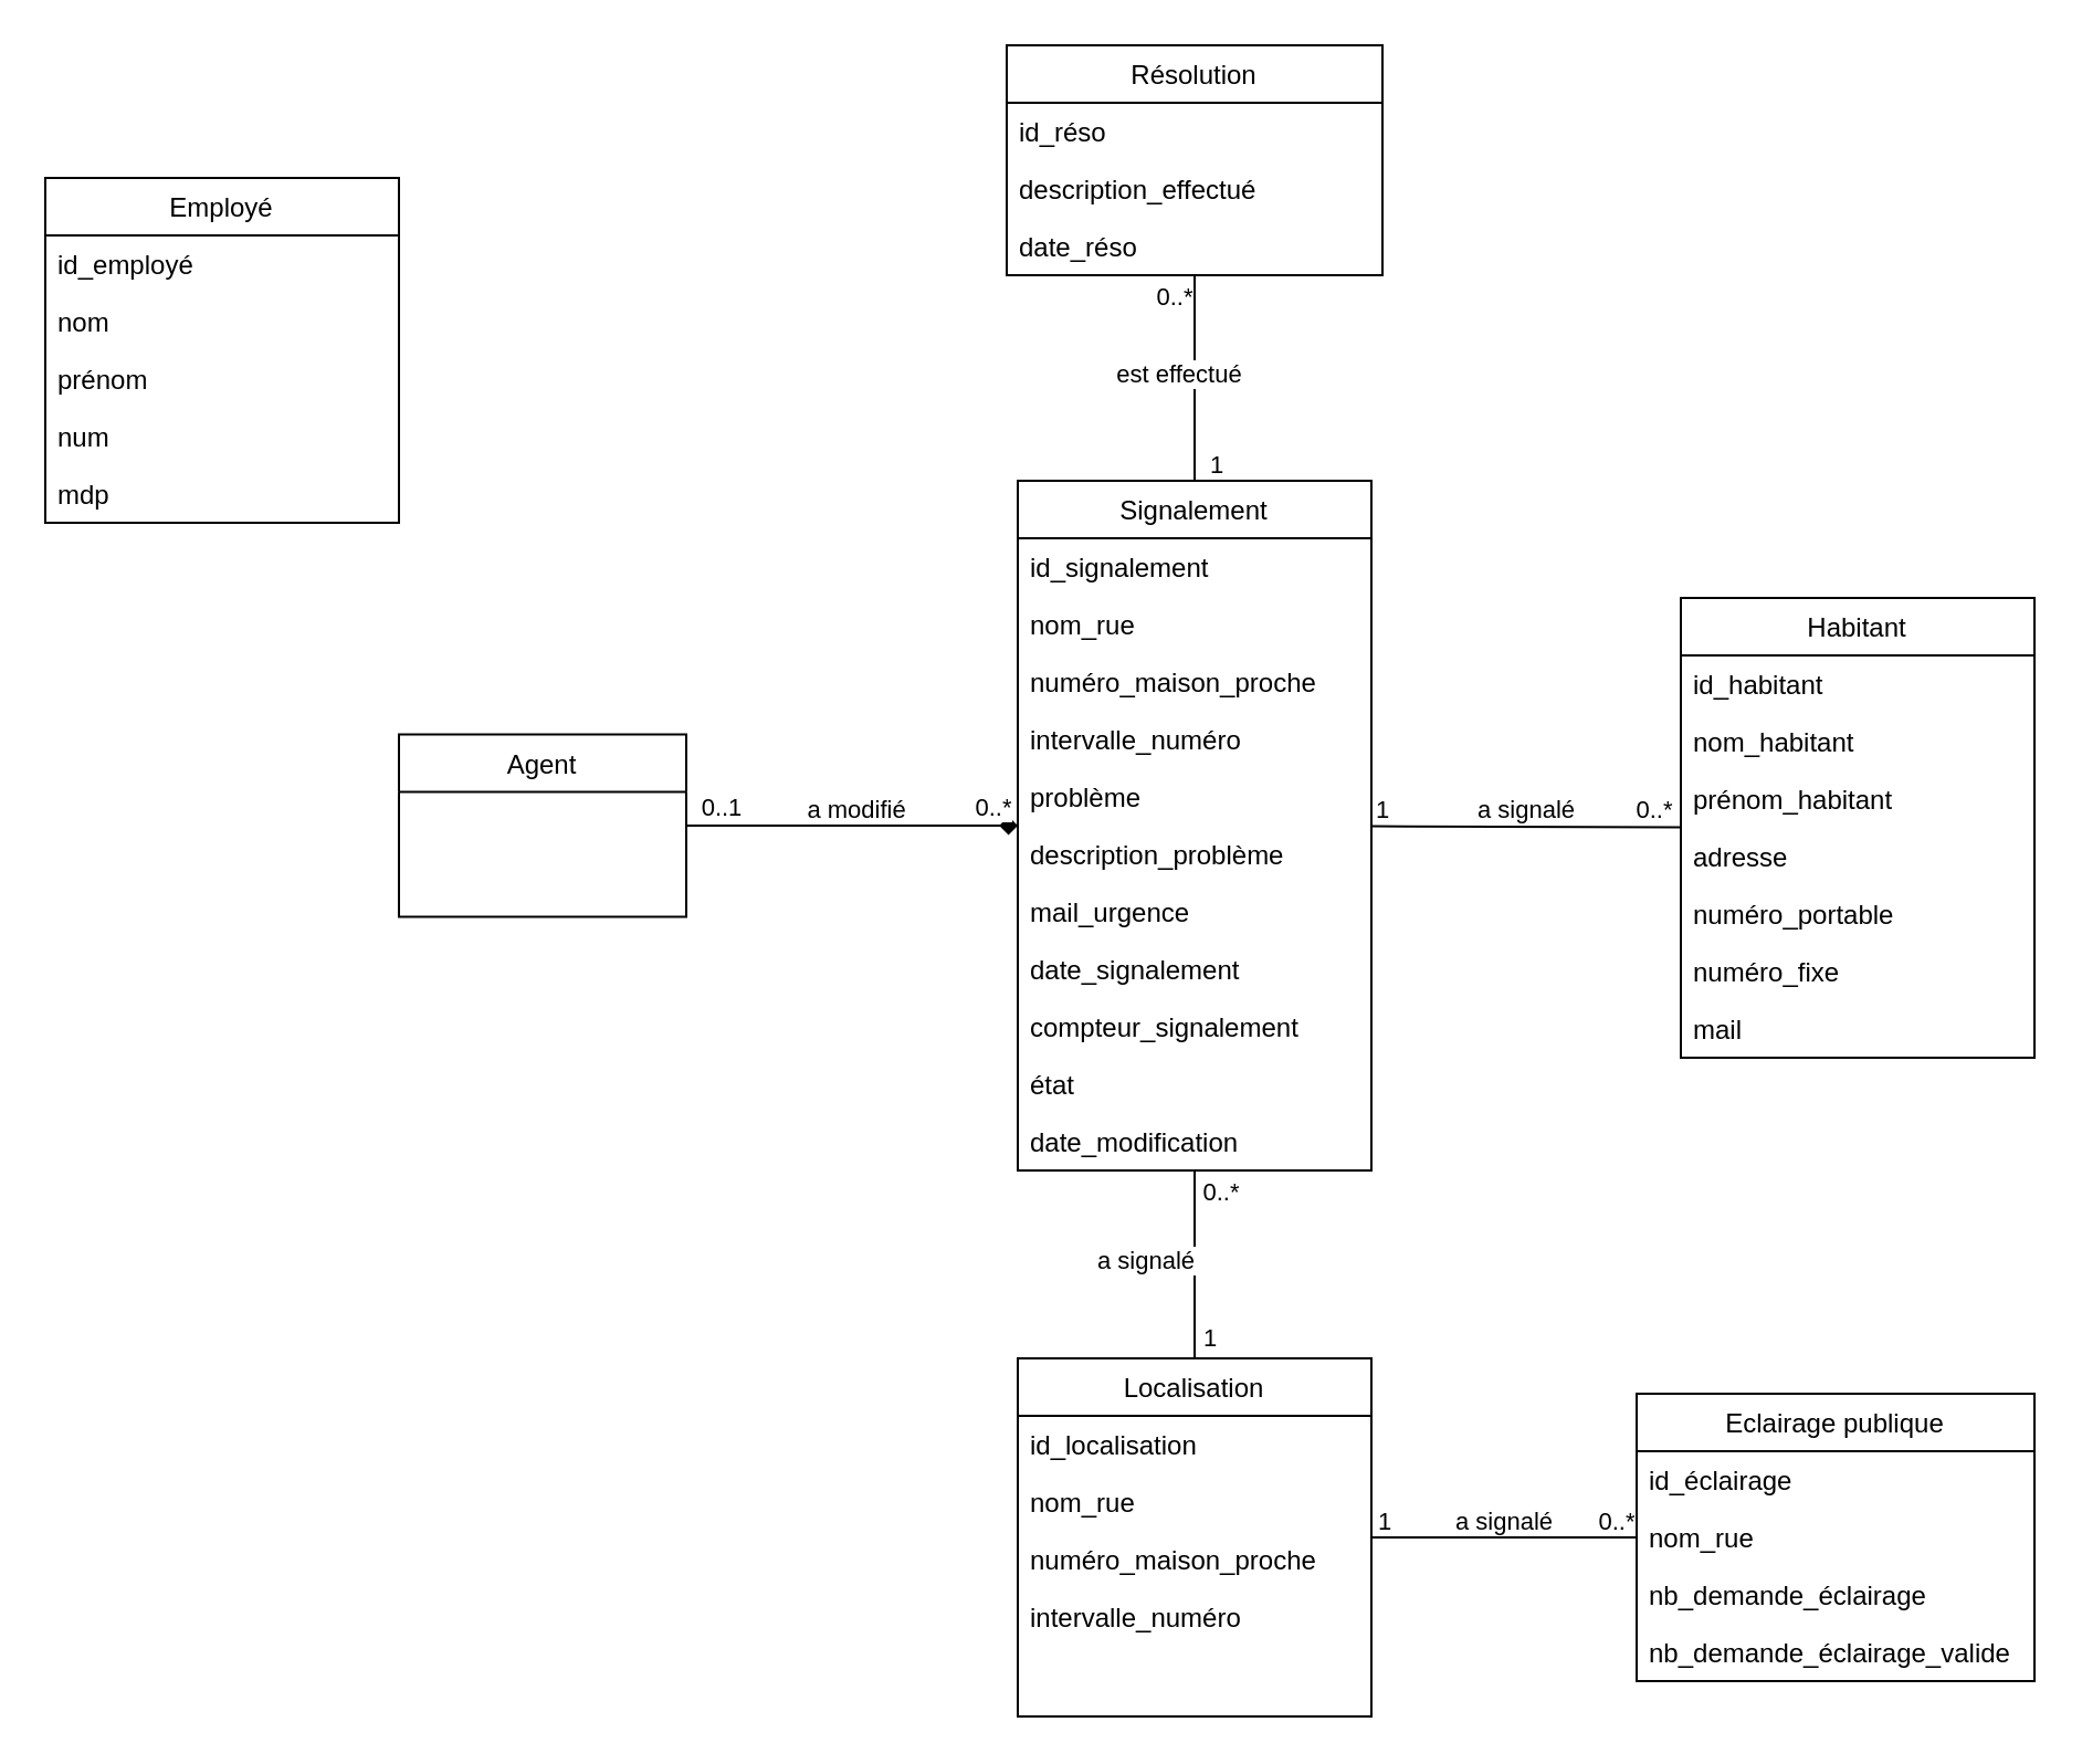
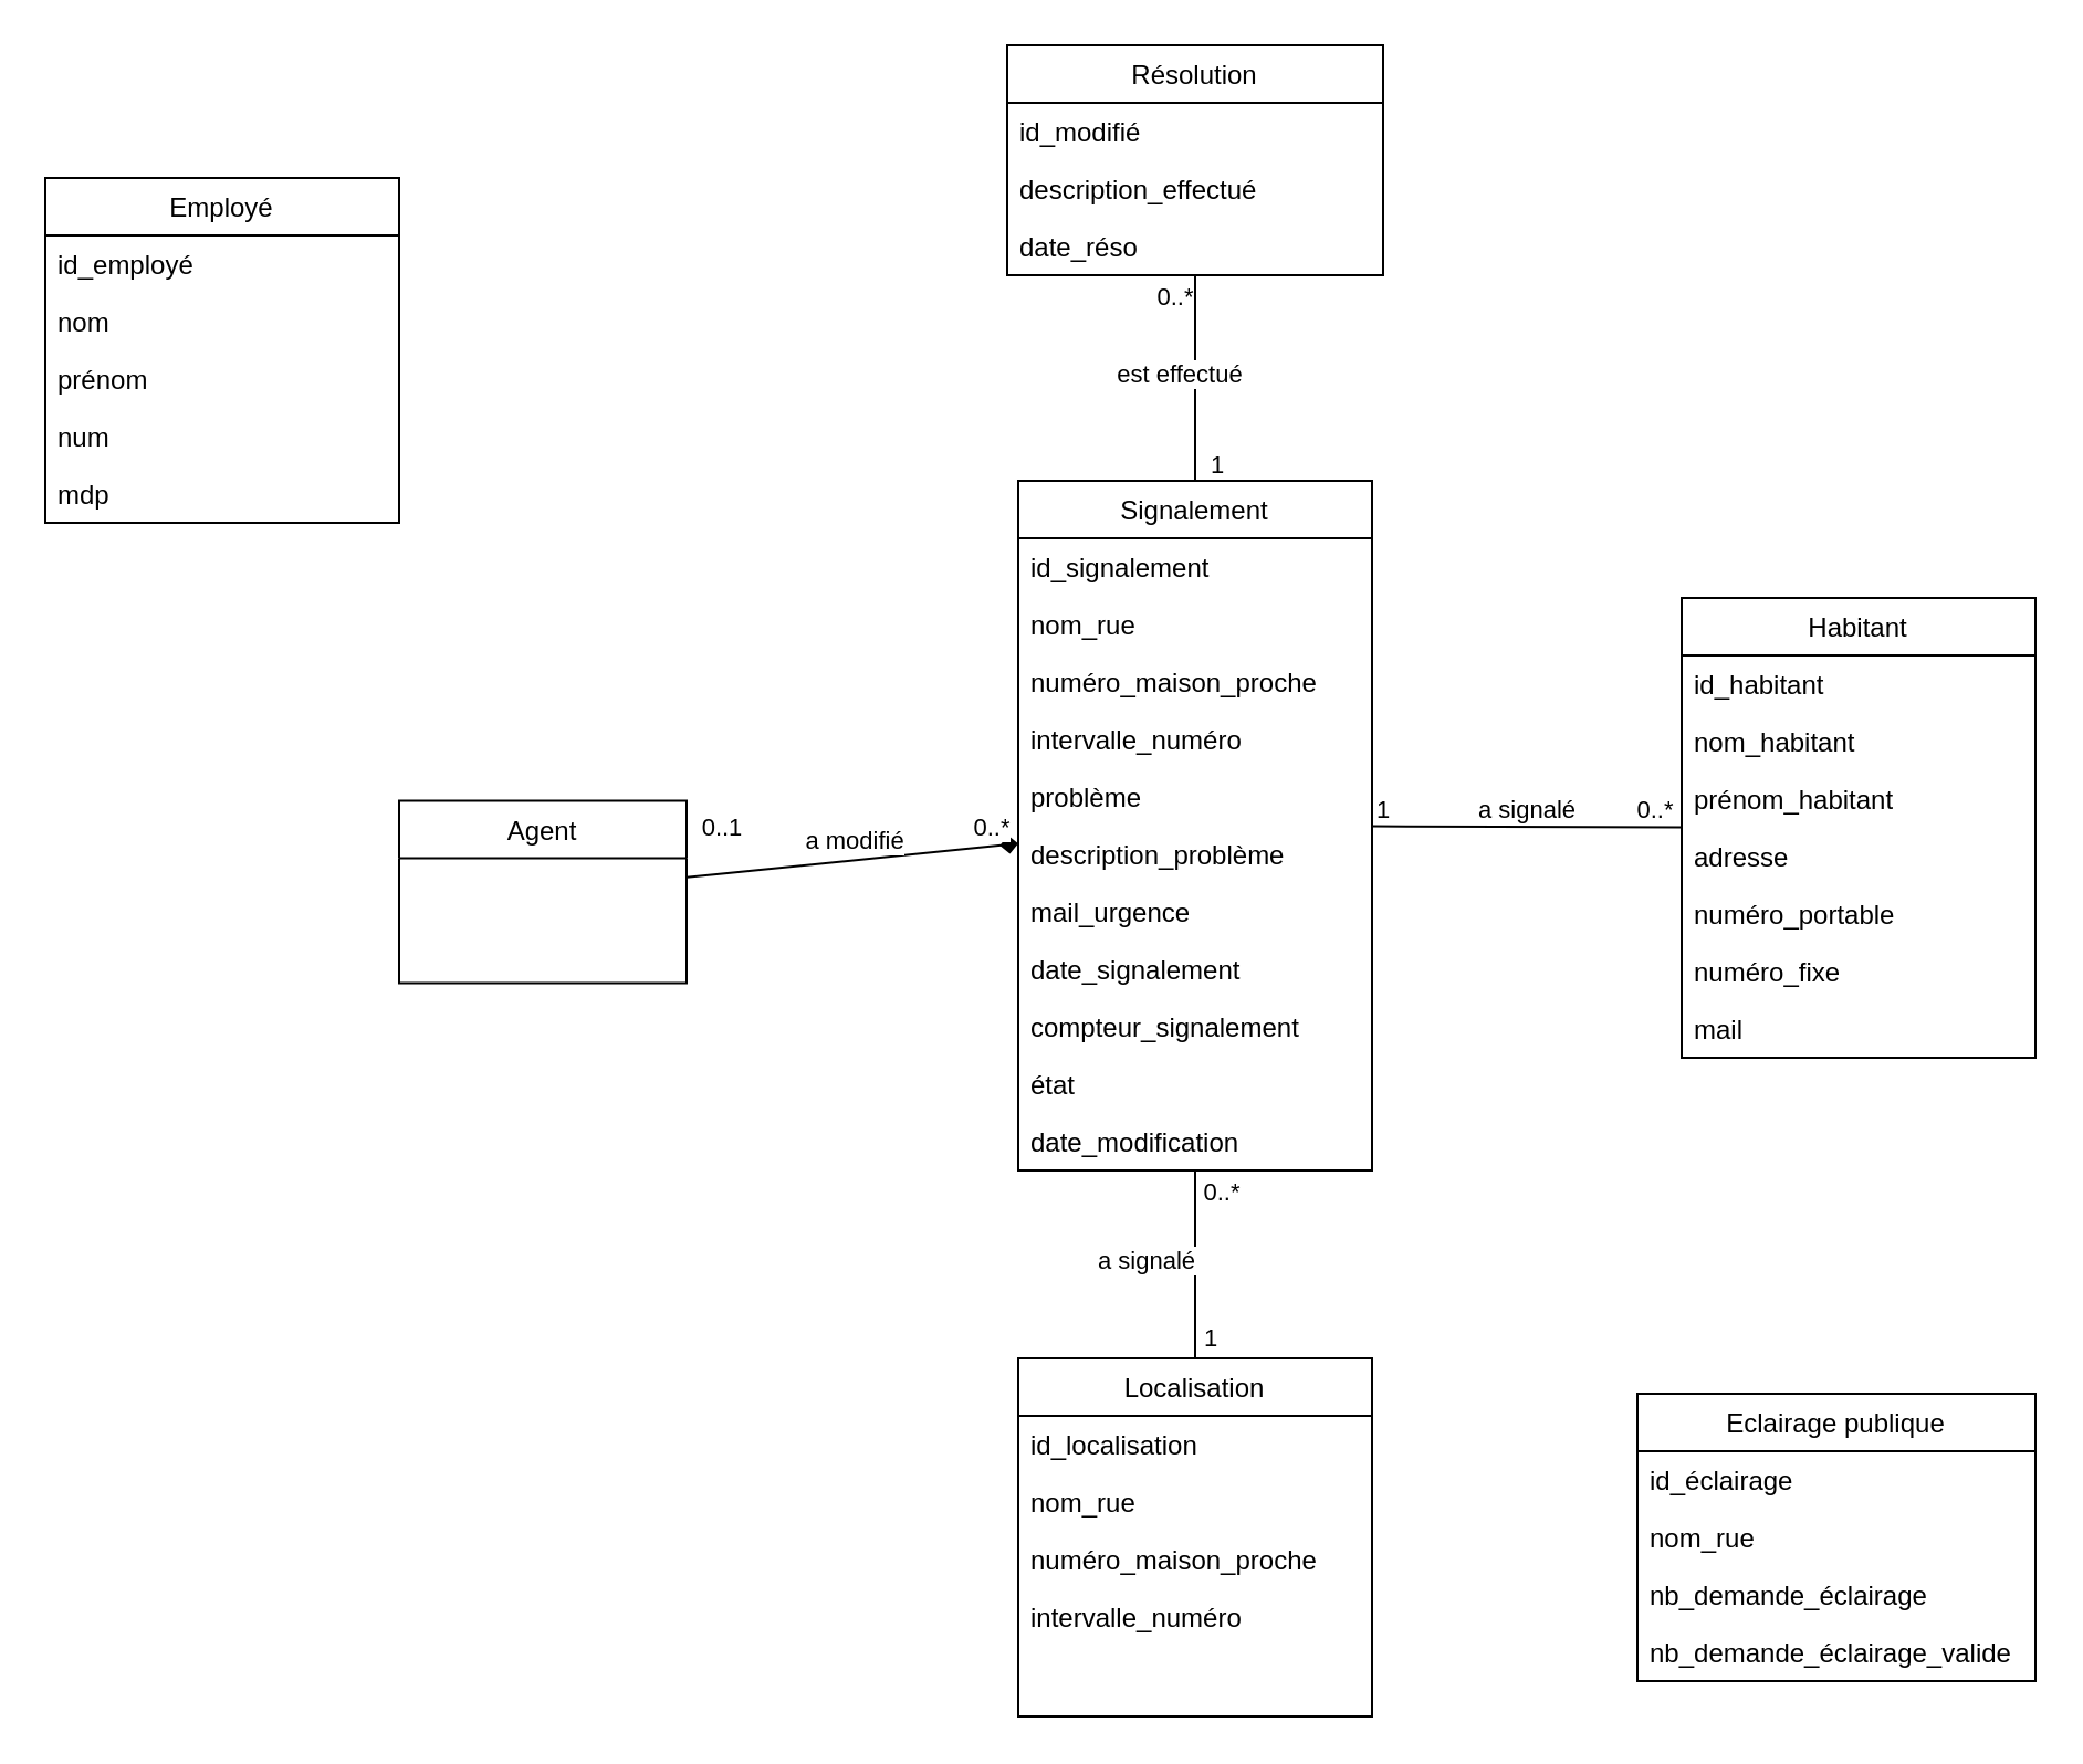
- <mxCell id="43" value="id_réso" style="text;align=left;verticalAlign=top;spacingLeft=4;spacingRight=4;overflow=hidden;rotatable=0;points=[[0,0.5],[1,0.5]];portConstraint=eastwest;" parent="42" vertex="1"><mxGeometry y="26" width="170" height="26" as="geometry" /></mxCell>
+ <mxCell id="43" value="id_modifié" style="text;align=left;verticalAlign=top;spacingLeft=4;spacingRight=4;overflow=hidden;rotatable=0;points=[[0,0.5],[1,0.5]];portConstraint=eastwest;" parent="42" vertex="1"><mxGeometry y="26" width="170" height="26" as="geometry" /></mxCell>
- <mxCell id="22" value="Agent" style="swimlane;fontStyle=0;align=center;verticalAlign=top;childLayout=stackLayout;horizontal=1;startSize=26;horizontalStack=0;resizeParent=1;resizeLast=0;collapsible=1;marginBottom=0;rounded=0;shadow=0;strokeWidth=1;" parent="1" vertex="1"><mxGeometry x="180" y="331.75" width="130" height="82.5" as="geometry"><mxRectangle x="550" y="140" width="160" height="26" as="alternateBounds" /></mxGeometry></mxCell>
+ <mxCell id="22" value="Agent" style="swimlane;fontStyle=0;align=center;verticalAlign=top;childLayout=stackLayout;horizontal=1;startSize=26;horizontalStack=0;resizeParent=1;resizeLast=0;collapsible=1;marginBottom=0;rounded=0;shadow=0;strokeWidth=1;" parent="1" vertex="1"><mxGeometry x="180" y="361.75" width="130" height="82.5" as="geometry"><mxRectangle x="550" y="140" width="160" height="26" as="alternateBounds" /></mxGeometry></mxCell>
- <mxCell id="55" value="" style="endArrow=none;html=1;rounded=0;" edge="1" parent="1" source="50" target="23"><mxGeometry width="50" height="50" relative="1" as="geometry"><mxPoint x="630" y="414.267" as="sourcePoint" /><mxPoint x="770" y="414.733" as="targetPoint" /></mxGeometry></mxCell>
- <mxCell id="56" value="1" style="edgeLabel;html=1;align=center;verticalAlign=middle;resizable=0;points=[];" vertex="1" connectable="0" parent="55"><mxGeometry x="0.761" y="1" relative="1" as="geometry"><mxPoint x="-101" y="-7" as="offset" /></mxGeometry></mxCell>
- <mxCell id="57" value="0..*" style="edgeLabel;html=1;align=center;verticalAlign=middle;resizable=0;points=[];" vertex="1" connectable="0" parent="55"><mxGeometry x="0.863" relative="1" as="geometry"><mxPoint x="-2" y="-8" as="offset" /></mxGeometry></mxCell>
- <mxCell id="58" value="a signalé" style="edgeLabel;html=1;align=center;verticalAlign=middle;resizable=0;points=[];" vertex="1" connectable="0" parent="55"><mxGeometry x="0.118" relative="1" as="geometry"><mxPoint x="-8" y="-8" as="offset" /></mxGeometry></mxCell>
